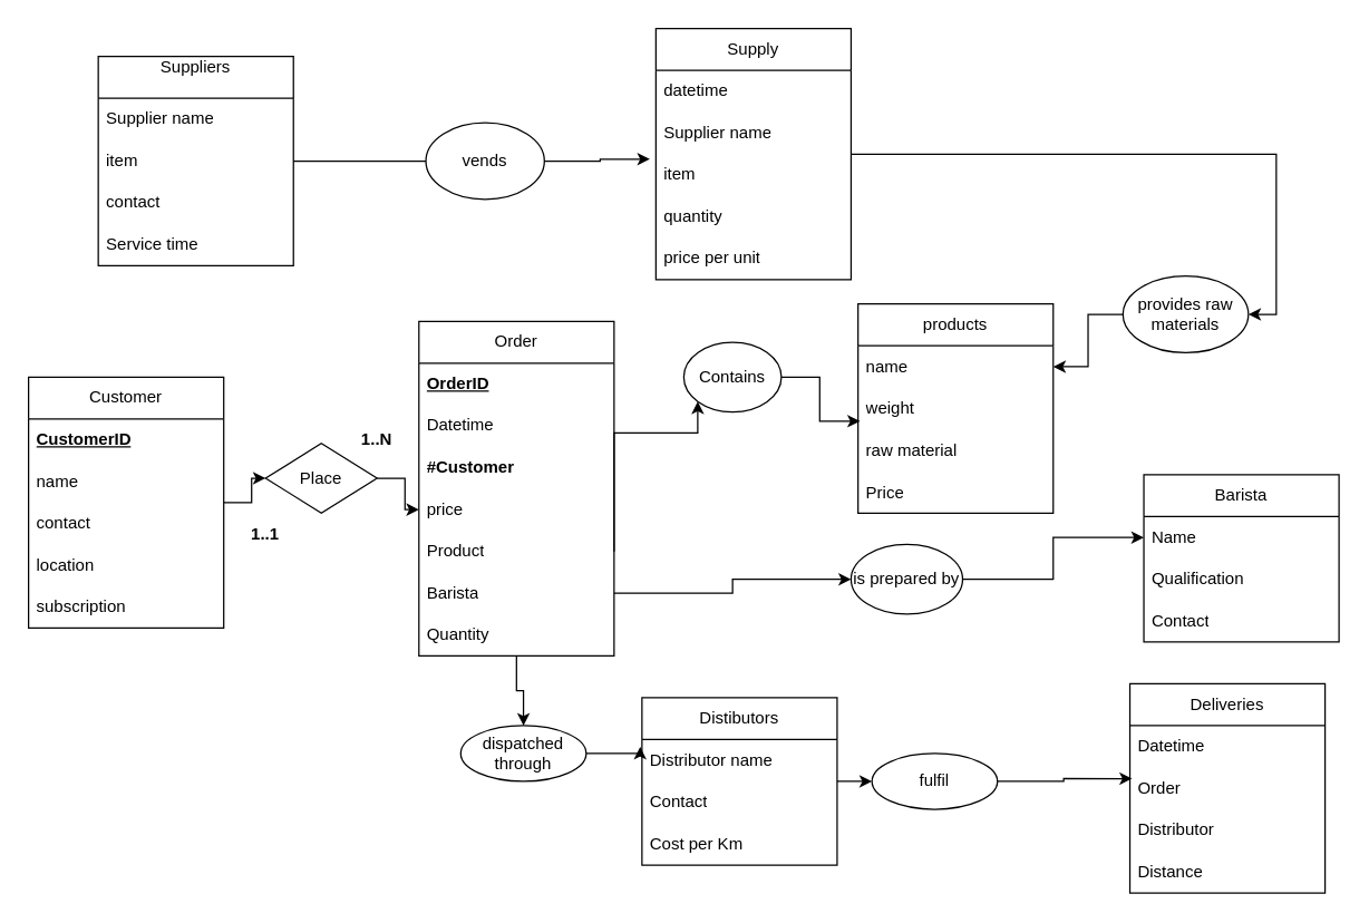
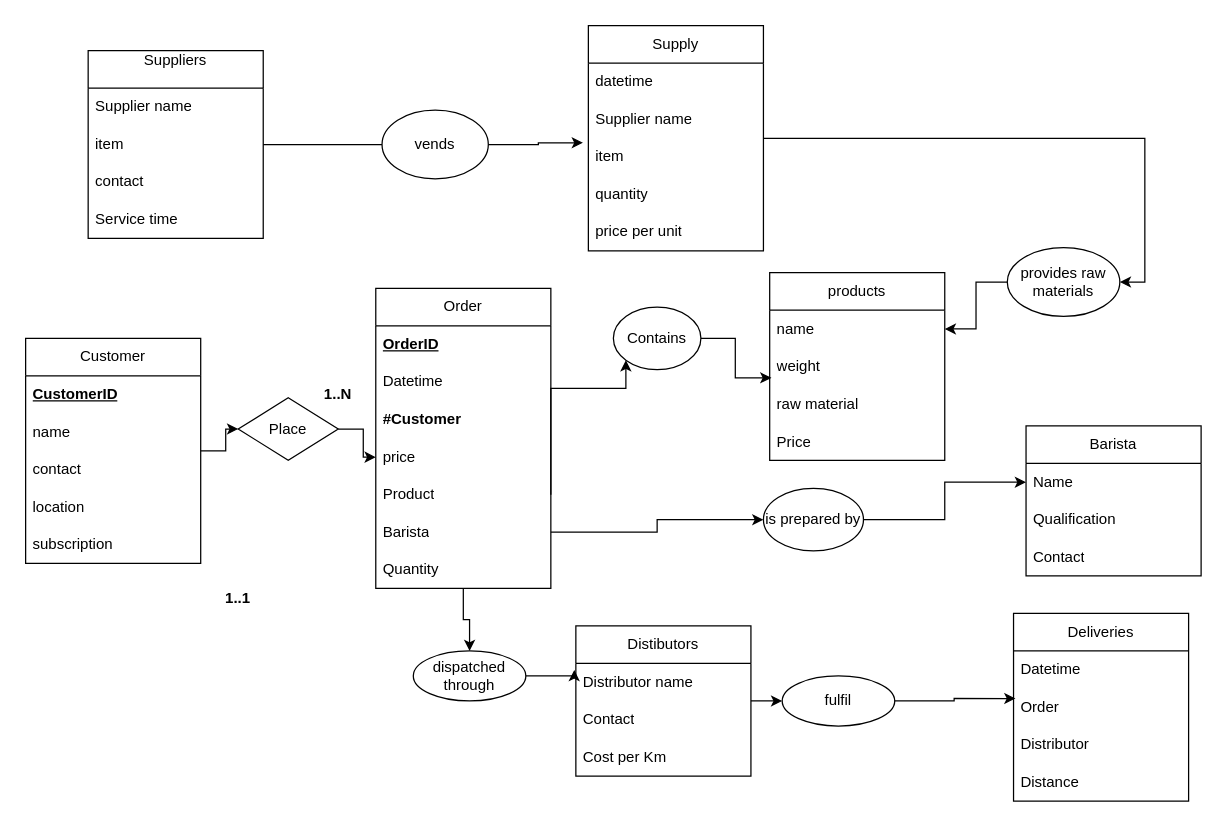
- <mxCell id="66" value="&lt;b&gt;1..1&lt;/b&gt;" style="text;html=1;align=center;verticalAlign=middle;whiteSpace=wrap;rounded=0;" vertex="1" parent="1"><mxGeometry x="160" y="367.5" width="60" height="30" as="geometry" /></mxCell>
+ <mxCell id="66" value="&lt;b&gt;1..1&lt;/b&gt;" style="text;html=1;align=center;verticalAlign=middle;whiteSpace=wrap;rounded=0;" vertex="1" parent="1"><mxGeometry x="160" y="462.5" width="60" height="30" as="geometry" /></mxCell>
